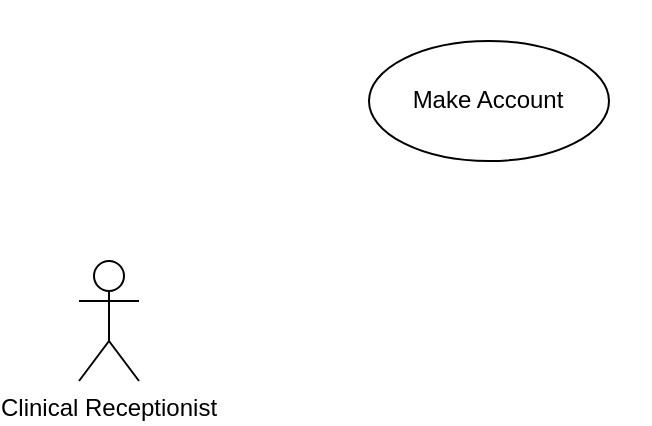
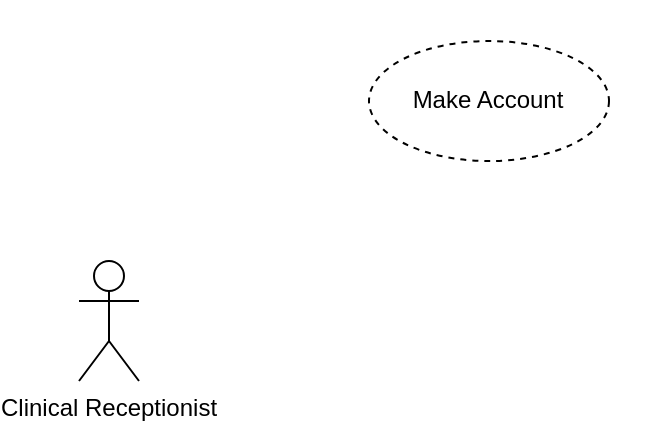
- <mxCell id="3" value="Make Account" style="ellipse;whiteSpace=wrap;html=1;" vertex="1" parent="1"><mxGeometry x="165" y="20" width="120" height="60" as="geometry" /></mxCell>
+ <mxCell id="3" value="Make Account" style="ellipse;whiteSpace=wrap;html=1;dashed=1;" vertex="1" parent="1"><mxGeometry x="165" y="20" width="120" height="60" as="geometry" /></mxCell>
